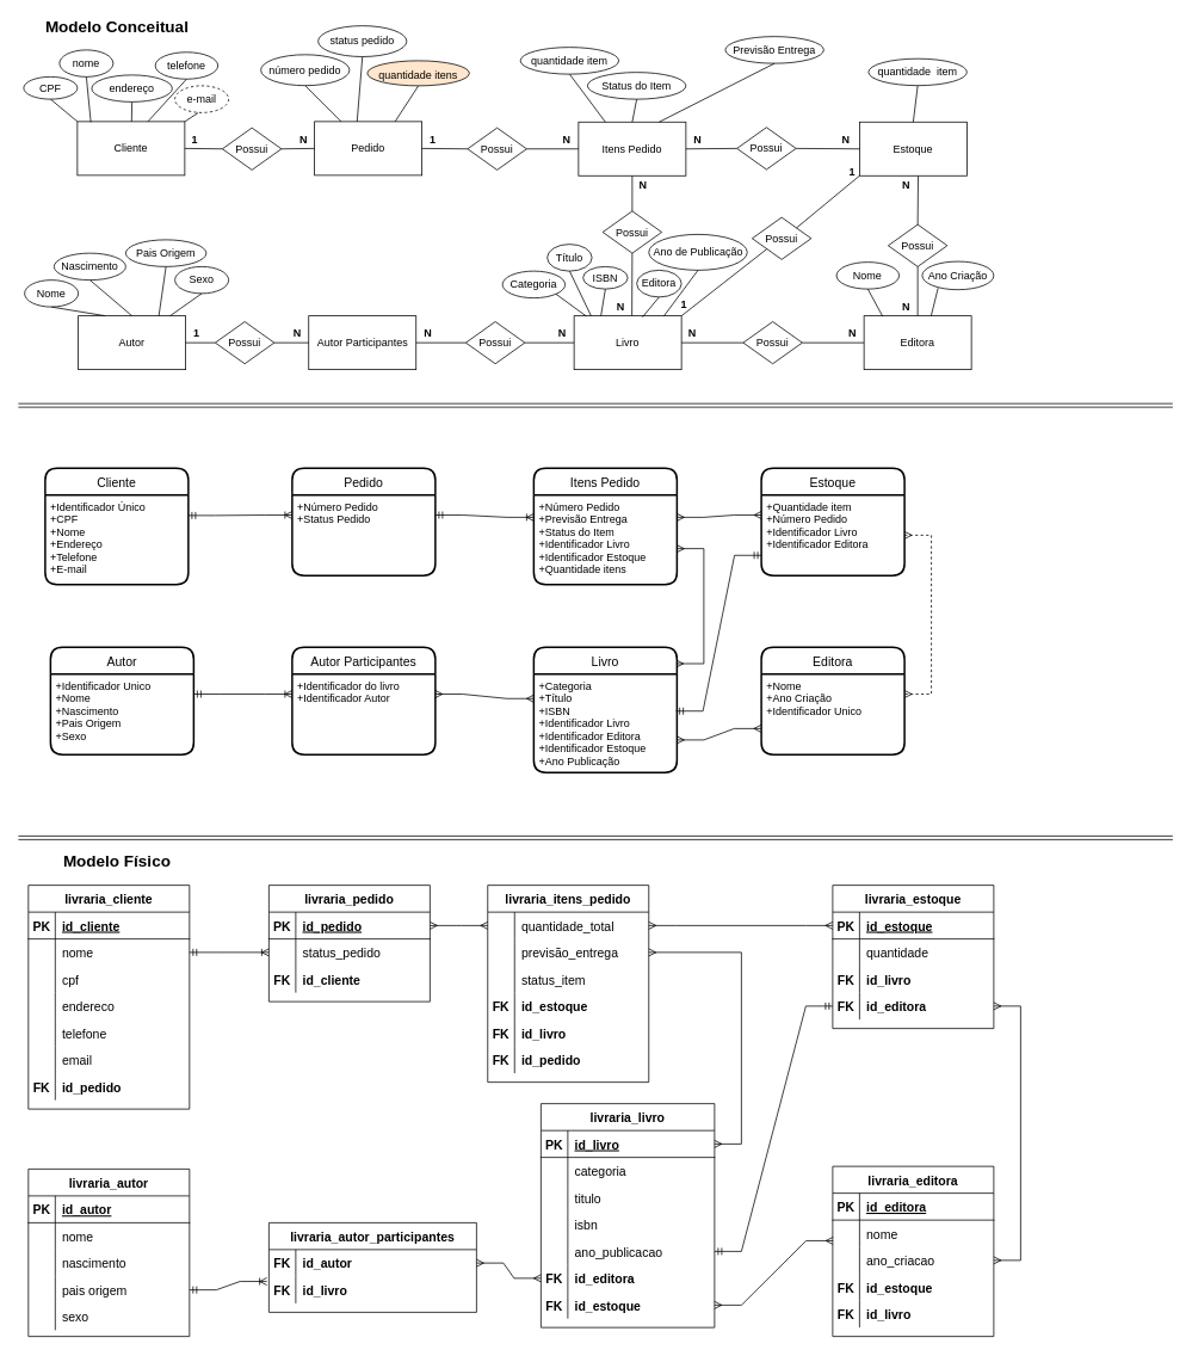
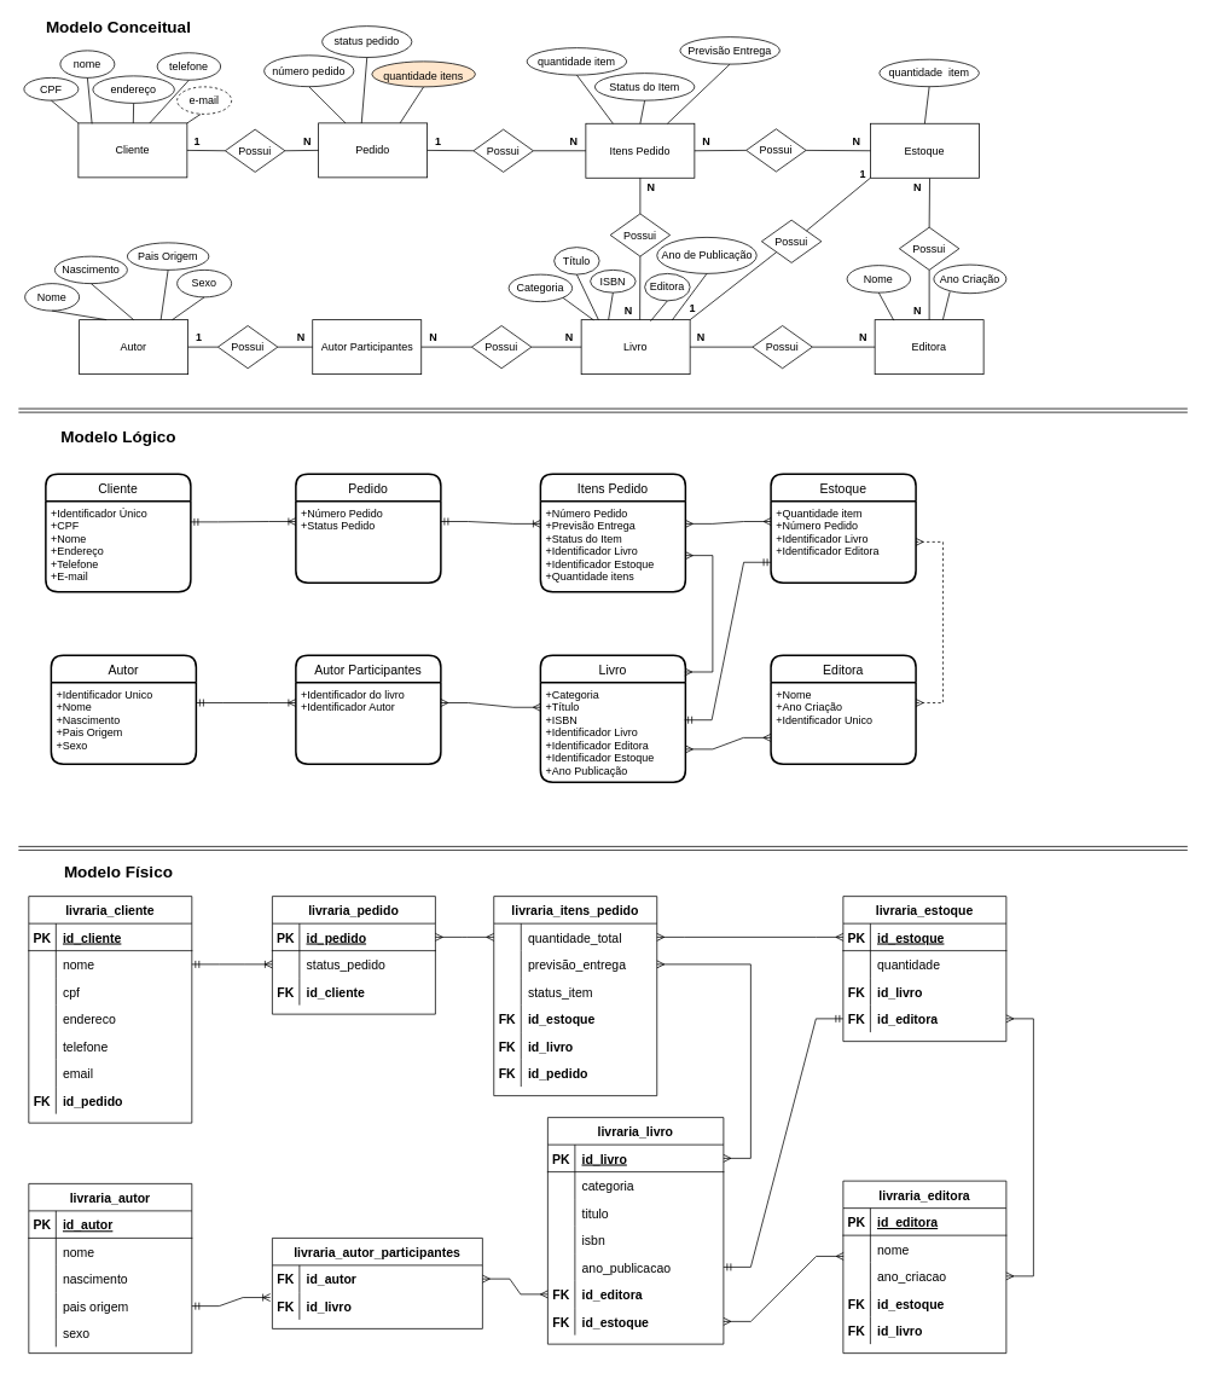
- <mxCell id="261" value="Previsão Entrega" style="ellipse;whiteSpace=wrap;html=1;" vertex="1" parent="1"><mxGeometry x="810" y="40" width="110" height="30" as="geometry" /></mxCell>
+ <mxCell id="261" value="Previsão Entrega" style="ellipse;whiteSpace=wrap;html=1;" vertex="1" parent="1"><mxGeometry x="750" y="40" width="110" height="30" as="geometry" /></mxCell>
+ <mxCell id="74" value="&lt;font style=&quot;font-size: 18px&quot;&gt;&lt;b&gt;Modelo Lógico&lt;/b&gt;&lt;/font&gt;" style="text;html=1;align=center;verticalAlign=middle;resizable=0;points=[];autosize=1;strokeColor=none;fillColor=none;" parent="1" vertex="1"><mxGeometry x="60" y="471" width="140" height="20" as="geometry" /></mxCell>
